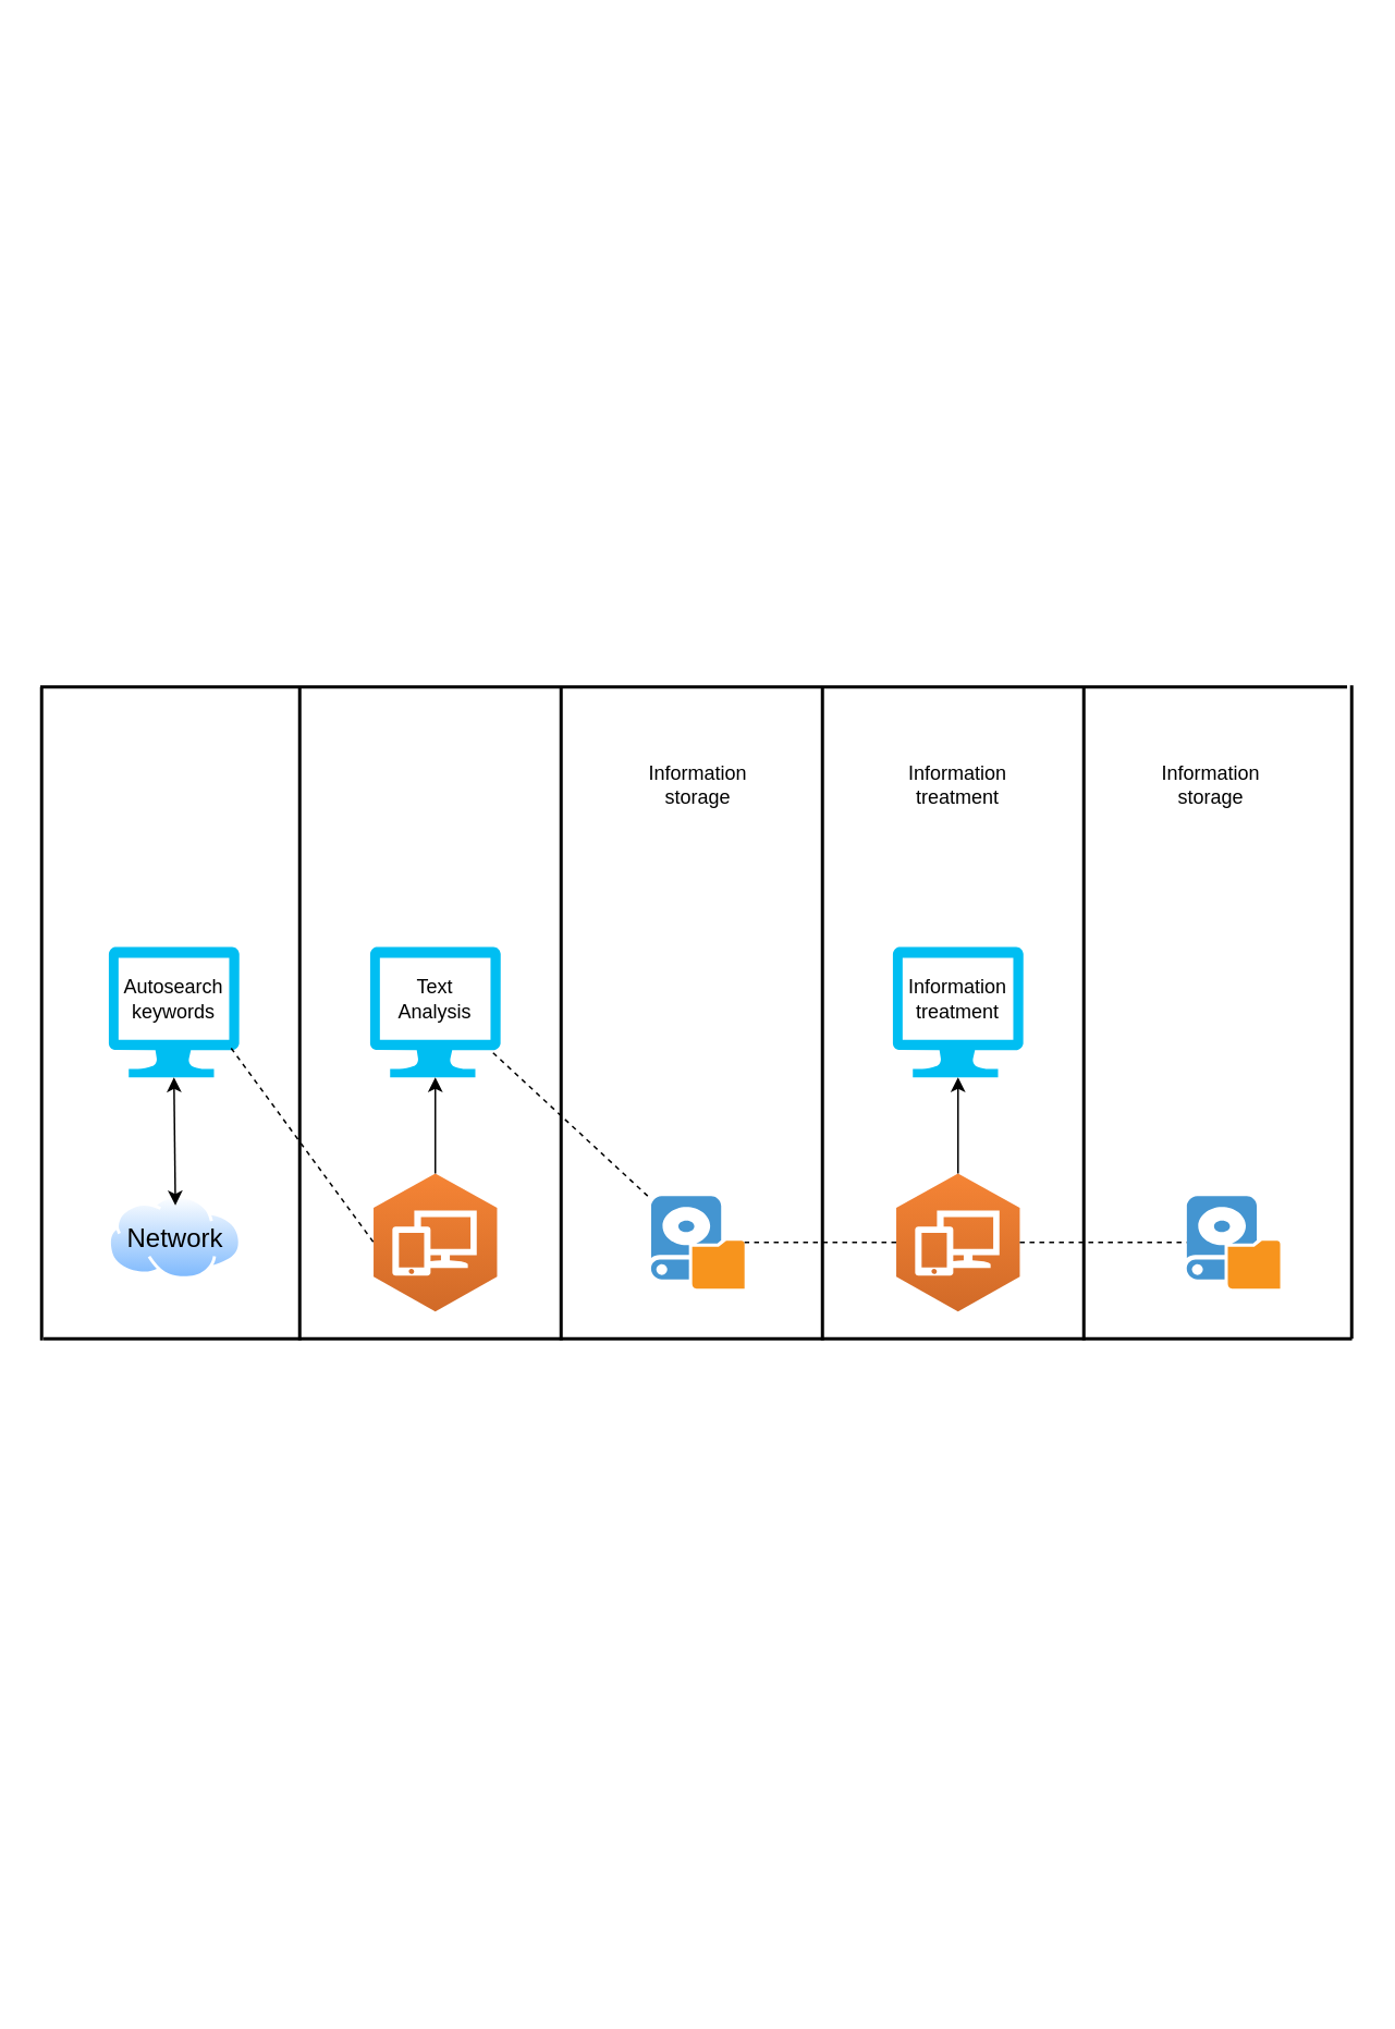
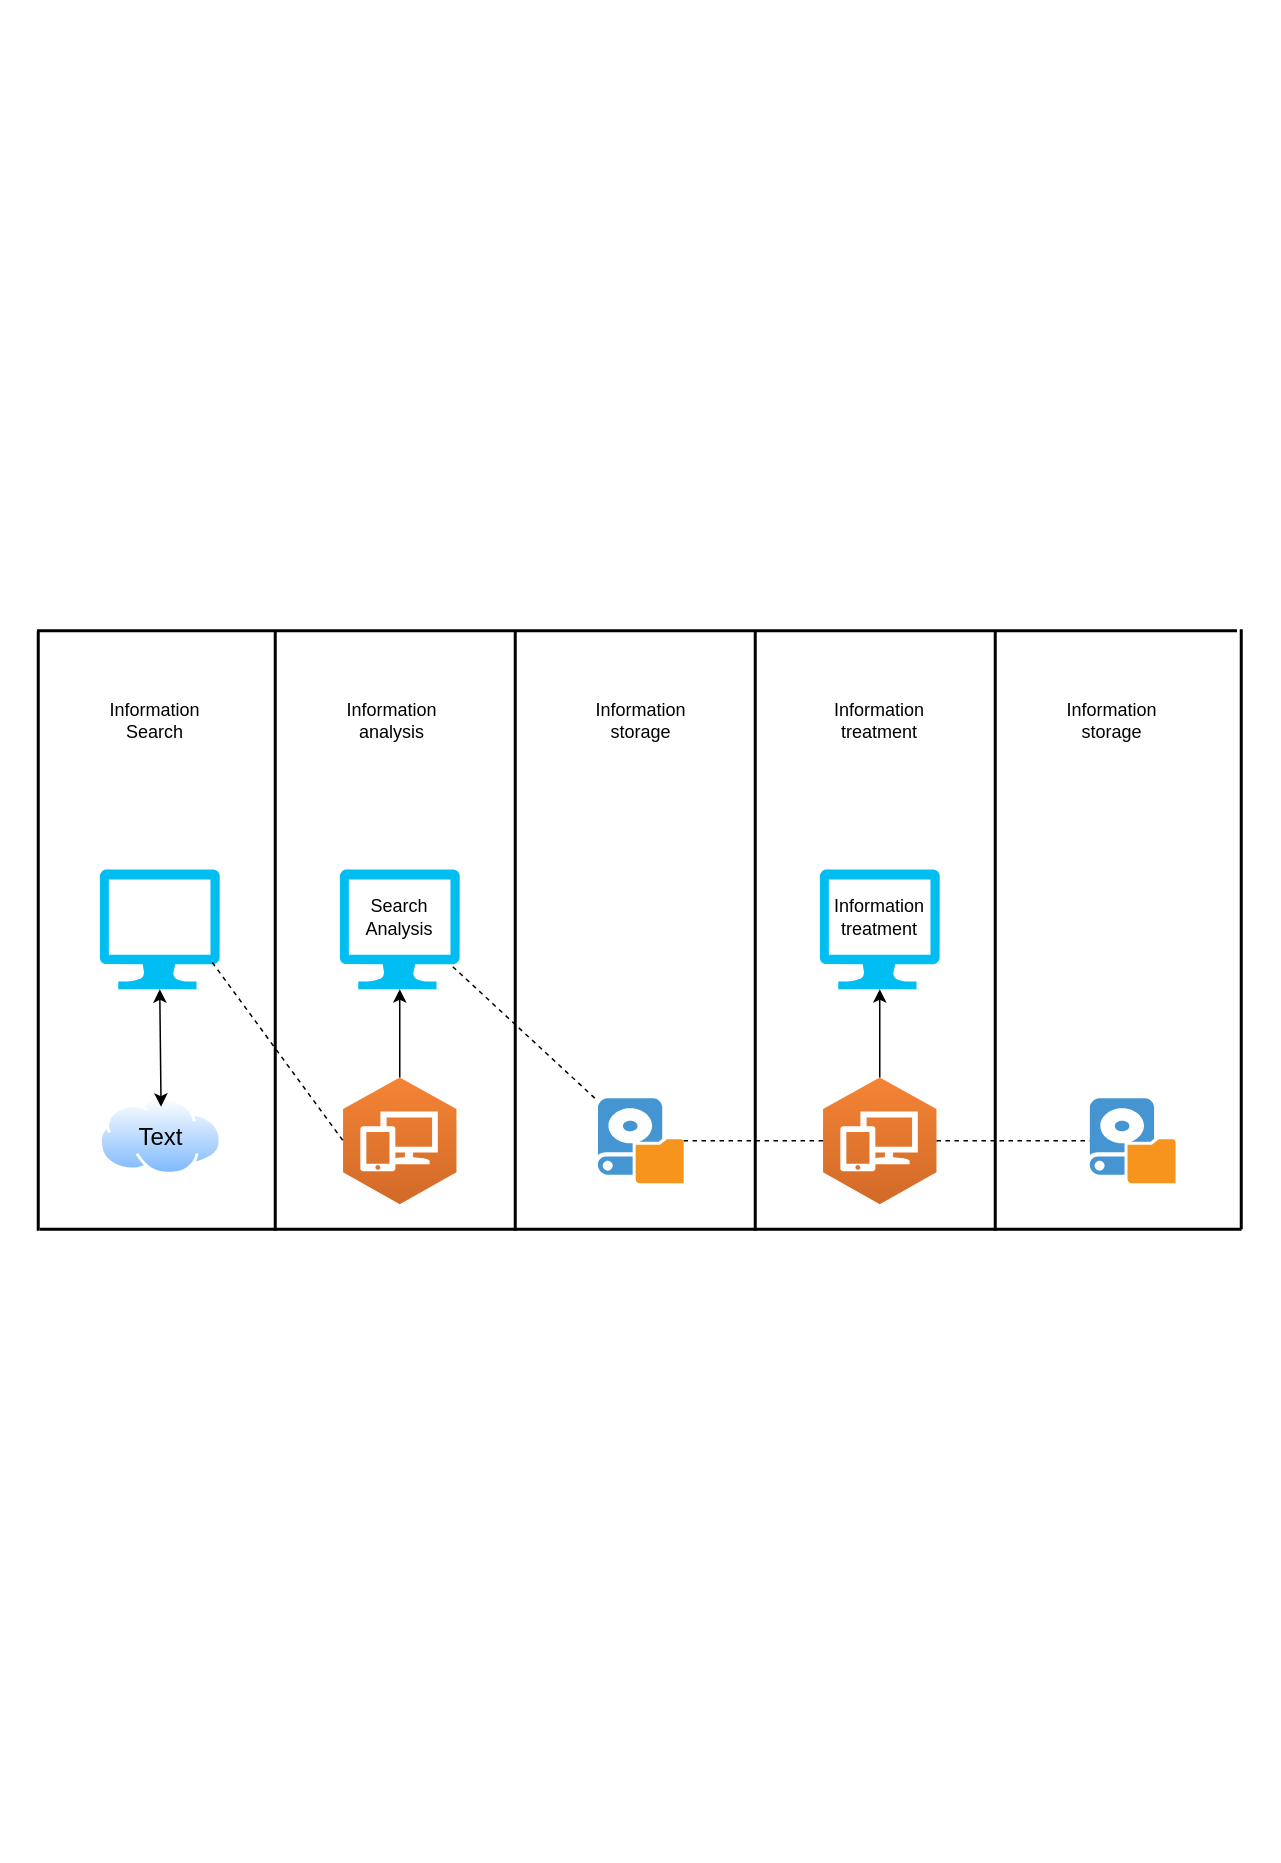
+ <mxCell id="24" value="Information&lt;br&gt;Search" style="text;html=1;strokeColor=none;fillColor=none;align=center;verticalAlign=middle;whiteSpace=wrap;rounded=0;" vertex="1" parent="1"><mxGeometry x="57.75" y="460" width="90" height="40" as="geometry" /></mxCell>
+ <mxCell id="9" value="Information&lt;br&gt;analysis" style="text;html=1;strokeColor=none;fillColor=none;align=center;verticalAlign=middle;whiteSpace=wrap;rounded=0;" vertex="1" parent="1"><mxGeometry x="216" y="460" width="90" height="40" as="geometry" /></mxCell>
- <mxCell id="11" value="Autosearch&lt;br&gt;keywords" style="text;html=1;strokeColor=none;fillColor=none;align=center;verticalAlign=middle;whiteSpace=wrap;rounded=0;" vertex="1" parent="1"><mxGeometry x="76" y="586" width="60" height="50" as="geometry" /></mxCell>
- <mxCell id="12" value="Text Analysis" style="text;html=1;strokeColor=none;fillColor=none;align=center;verticalAlign=middle;whiteSpace=wrap;rounded=0;" vertex="1" parent="1"><mxGeometry x="233.19" y="586" width="65.62" height="50" as="geometry" /></mxCell>
+ <mxCell id="12" value="Search Analysis" style="text;html=1;strokeColor=none;fillColor=none;align=center;verticalAlign=middle;whiteSpace=wrap;rounded=0;" vertex="1" parent="1"><mxGeometry x="233.19" y="586" width="65.62" height="50" as="geometry" /></mxCell>
- <mxCell id="5" value="&lt;font style=&quot;font-size: 16px&quot;&gt;Network&lt;/font&gt;" style="text;html=1;strokeColor=none;fillColor=none;align=center;verticalAlign=middle;whiteSpace=wrap;rounded=0;" vertex="1" parent="1"><mxGeometry x="66.88" y="737.35" width="80" height="40" as="geometry" /></mxCell>
+ <mxCell id="5" value="&lt;font style=&quot;font-size: 16px&quot;&gt;Text&lt;/font&gt;" style="text;html=1;strokeColor=none;fillColor=none;align=center;verticalAlign=middle;whiteSpace=wrap;rounded=0;" vertex="1" parent="1"><mxGeometry x="66.88" y="737.35" width="80" height="40" as="geometry" /></mxCell>
